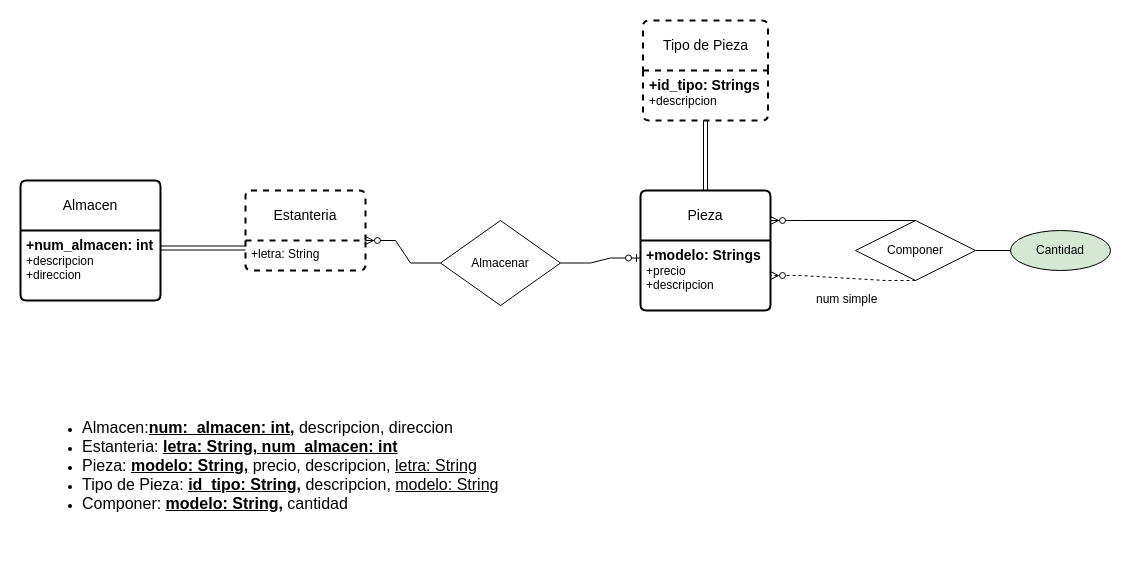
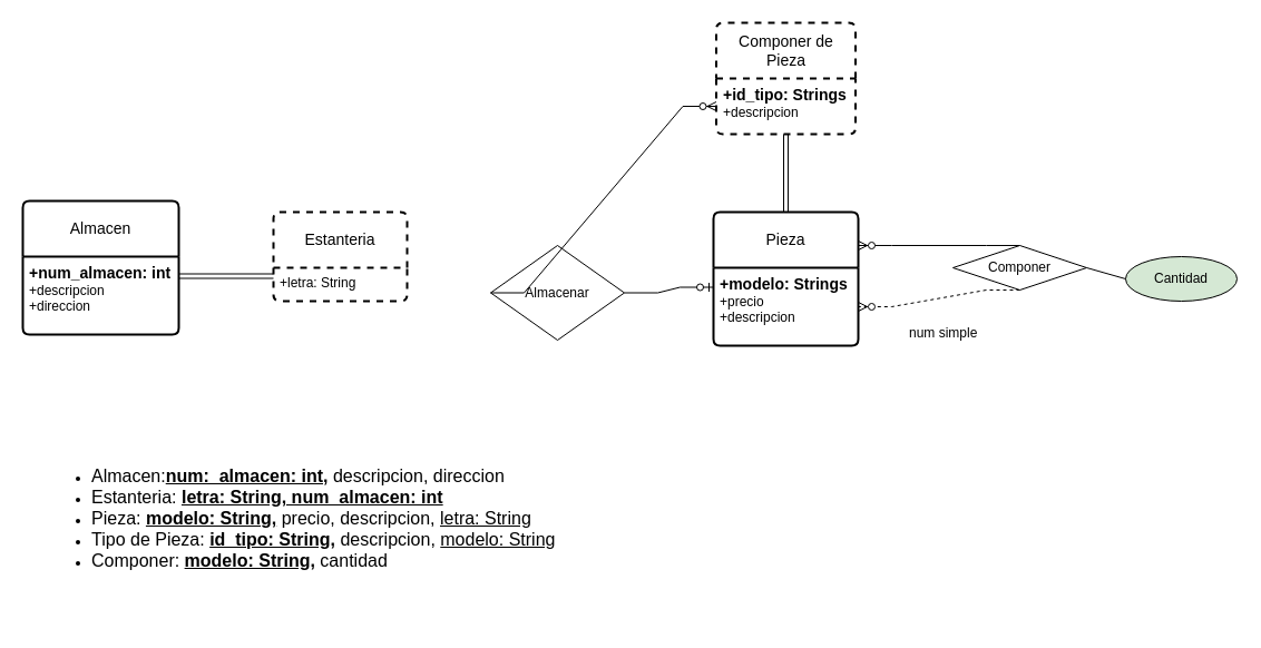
- <mxCell id="2" value="Tipo de Pieza" style="swimlane;childLayout=stackLayout;horizontal=1;startSize=50;horizontalStack=0;rounded=1;fontSize=14;fontStyle=0;strokeWidth=2;resizeParent=0;resizeLast=1;shadow=0;dashed=1;align=center;arcSize=4;whiteSpace=wrap;html=1;" parent="1" vertex="1"><mxGeometry x="642.5" y="20" width="125" height="100" as="geometry" /></mxCell>
+ <mxCell id="2" value="Componer de Pieza" style="swimlane;childLayout=stackLayout;horizontal=1;startSize=50;horizontalStack=0;rounded=1;fontSize=14;fontStyle=0;strokeWidth=2;resizeParent=0;resizeLast=1;shadow=0;dashed=1;align=center;arcSize=4;whiteSpace=wrap;html=1;" parent="1" vertex="1"><mxGeometry x="642.5" y="20" width="125" height="100" as="geometry" /></mxCell>
- <mxCell id="8" value="Componer" style="shape=rhombus;perimeter=rhombusPerimeter;whiteSpace=wrap;html=1;align=center;" parent="1" vertex="1"><mxGeometry x="855" y="220" width="120" height="60" as="geometry" /></mxCell>
+ <mxCell id="8" value="Componer" style="shape=rhombus;perimeter=rhombusPerimeter;whiteSpace=wrap;html=1;align=center;" parent="1" vertex="1"><mxGeometry x="855" y="220" width="120" height="40" as="geometry" /></mxCell>
- <mxCell id="15" value="" style="edgeStyle=entityRelationEdgeStyle;fontSize=12;html=1;endArrow=ERzeroToMany;endFill=1;rounded=0;exitX=0;exitY=0.5;exitDx=0;exitDy=0;entryX=1;entryY=0;entryDx=0;entryDy=0;" parent="1" source="10" target="7" edge="1"><mxGeometry width="100" height="100" relative="1" as="geometry"><mxPoint x="600" y="275" as="sourcePoint" /><mxPoint x="900" y="280" as="targetPoint" /></mxGeometry></mxCell>
+ <mxCell id="15" value="" style="edgeStyle=entityRelationEdgeStyle;fontSize=12;html=1;endArrow=ERzeroToMany;endFill=1;rounded=0;exitX=0;exitY=0.5;exitDx=0;exitDy=0;" parent="1" source="10" target="3" edge="1"><mxGeometry width="100" height="100" relative="1" as="geometry"><mxPoint x="600" y="275" as="sourcePoint" /><mxPoint x="900" y="280" as="targetPoint" /></mxGeometry></mxCell>
